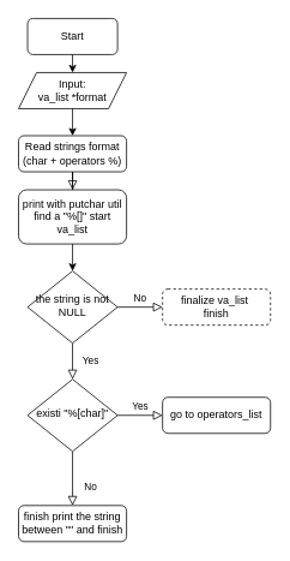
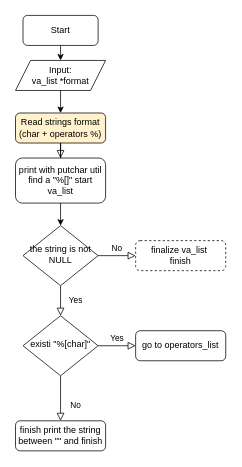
- <mxCell id="3" value="Read strings format (char + operators %)" style="rounded=1;whiteSpace=wrap;html=1;fontSize=12;glass=0;strokeWidth=1;shadow=0;" parent="1" vertex="1"><mxGeometry x="20" y="150" width="120" height="40" as="geometry" /></mxCell>
+ <mxCell id="3" value="Read strings format (char + operators %)" style="rounded=1;whiteSpace=wrap;html=1;fontSize=12;glass=0;strokeWidth=1;shadow=0;fillColor=#fff2cc;" parent="1" vertex="1"><mxGeometry x="20" y="150" width="120" height="40" as="geometry" /></mxCell>
